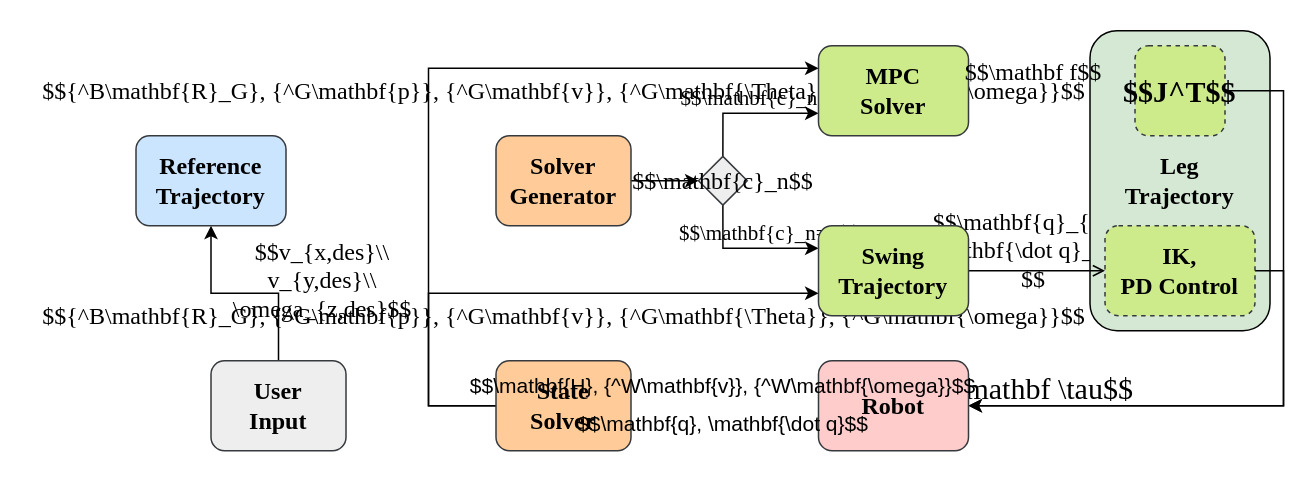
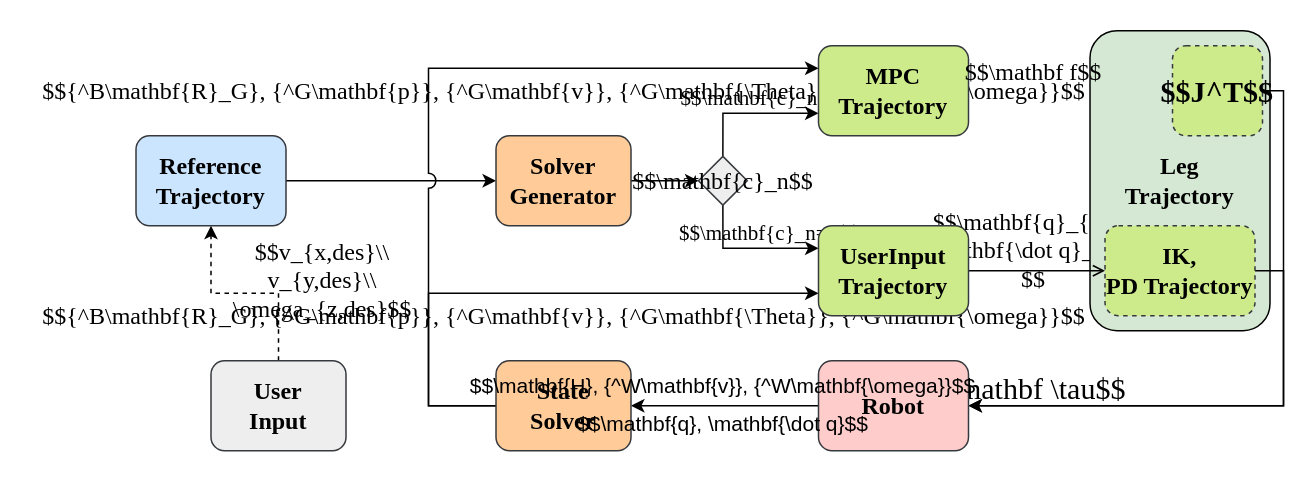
- <mxCell id="18" value="MPC&lt;br&gt;Solver" style="whiteSpace=wrap;html=1;rounded=1;fontSize=16;fontFamily=Times New Roman;fontStyle=1;fillColor=#cdeb8b;strokeColor=#36393d;" parent="1" vertex="1"><mxGeometry x="545" y="30" width="100" height="60" as="geometry" /></mxCell>
+ <mxCell id="18" value="MPC&lt;br&gt;Trajectory" style="whiteSpace=wrap;html=1;rounded=1;fontSize=16;fontFamily=Times New Roman;fontStyle=1;fillColor=#cdeb8b;strokeColor=#36393d;" parent="1" vertex="1"><mxGeometry x="545" y="30" width="100" height="60" as="geometry" /></mxCell>
- <mxCell id="33" value="$$J^T$$" style="whiteSpace=wrap;html=1;rounded=1;fontSize=20;fontFamily=Times New Roman;fontStyle=1;fillColor=#cdeb8b;strokeColor=#36393d;dashed=1;" vertex="1" parent="1"><mxGeometry x="756" y="30" width="60" height="60" as="geometry" /></mxCell>
+ <mxCell id="33" value="$$J^T$$" style="whiteSpace=wrap;html=1;rounded=1;fontSize=20;fontFamily=Times New Roman;fontStyle=1;fillColor=#cdeb8b;strokeColor=#36393d;dashed=1;" vertex="1" parent="1"><mxGeometry x="781" y="30" width="60" height="60" as="geometry" /></mxCell>
+ <mxCell id="9" value="" style="edgeStyle=none;html=1;fontFamily=Times New Roman;" parent="1" source="10" target="12" edge="1"><mxGeometry relative="1" as="geometry" /></mxCell>
- <mxCell id="20" value="Swing&lt;br&gt;Trajectory" style="whiteSpace=wrap;html=1;rounded=1;fontSize=16;fontFamily=Times New Roman;fontStyle=1;fillColor=#cdeb8b;strokeColor=#36393d;" parent="1" vertex="1"><mxGeometry x="545" y="150" width="100" height="60" as="geometry" /></mxCell>
+ <mxCell id="20" value="UserInput&lt;br&gt;Trajectory" style="whiteSpace=wrap;html=1;rounded=1;fontSize=16;fontFamily=Times New Roman;fontStyle=1;fillColor=#cdeb8b;strokeColor=#36393d;" parent="1" vertex="1"><mxGeometry x="545" y="150" width="100" height="60" as="geometry" /></mxCell>
- <mxCell id="32" value="IK,&lt;br style=&quot;font-size: 16px&quot;&gt;PD Control" style="whiteSpace=wrap;html=1;rounded=1;fontSize=16;fontFamily=Times New Roman;fontStyle=1;fillColor=#cdeb8b;strokeColor=#36393d;dashed=1;" vertex="1" parent="1"><mxGeometry x="736" y="150" width="100" height="60" as="geometry" /></mxCell>
+ <mxCell id="32" value="IK,&lt;br style=&quot;font-size: 16px&quot;&gt;PD Trajectory" style="whiteSpace=wrap;html=1;rounded=1;fontSize=16;fontFamily=Times New Roman;fontStyle=1;fillColor=#cdeb8b;strokeColor=#36393d;dashed=1;" vertex="1" parent="1"><mxGeometry x="736" y="150" width="100" height="60" as="geometry" /></mxCell>
- <mxCell id="6" value="" style="edgeStyle=orthogonalEdgeStyle;html=1;rounded=0;fontFamily=Times New Roman;" parent="1" source="8" target="10" edge="1"><mxGeometry relative="1" as="geometry" /></mxCell>
+ <mxCell id="6" value="" style="edgeStyle=orthogonalEdgeStyle;html=1;rounded=0;fontFamily=Times New Roman;dashed=1;" parent="1" source="8" target="10" edge="1"><mxGeometry relative="1" as="geometry" /></mxCell>
+ <mxCell id="24" value="" style="edgeStyle=orthogonalEdgeStyle;rounded=0;html=1;fontFamily=Times New Roman;" parent="1" source="25" target="29" edge="1"><mxGeometry relative="1" as="geometry" /></mxCell>
